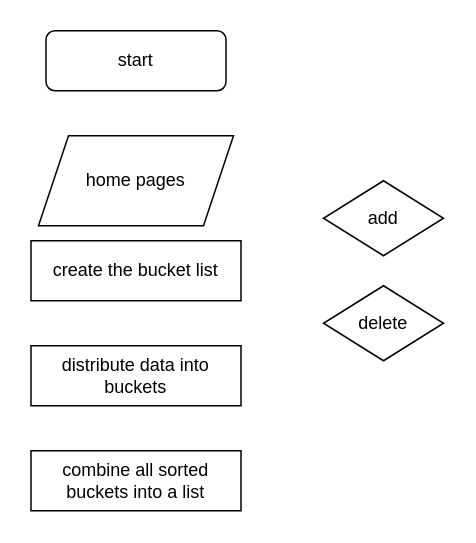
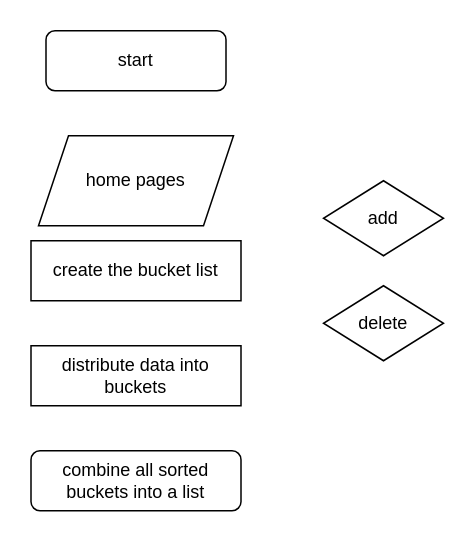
- <mxCell id="8" value="combine all sorted buckets into a list" style="rounded=0;whiteSpace=wrap;html=1;" vertex="1" parent="1"><mxGeometry x="20" y="300" width="140" height="40" as="geometry" /></mxCell>
+ <mxCell id="8" value="combine all sorted buckets into a list" style="whiteSpace=wrap;html=1;rounded=1;" vertex="1" parent="1"><mxGeometry x="20" y="300" width="140" height="40" as="geometry" /></mxCell>
